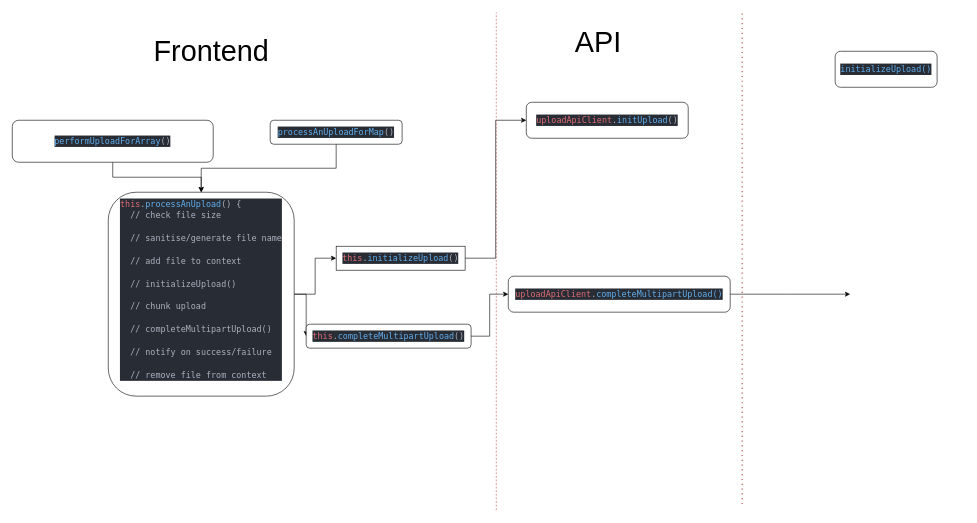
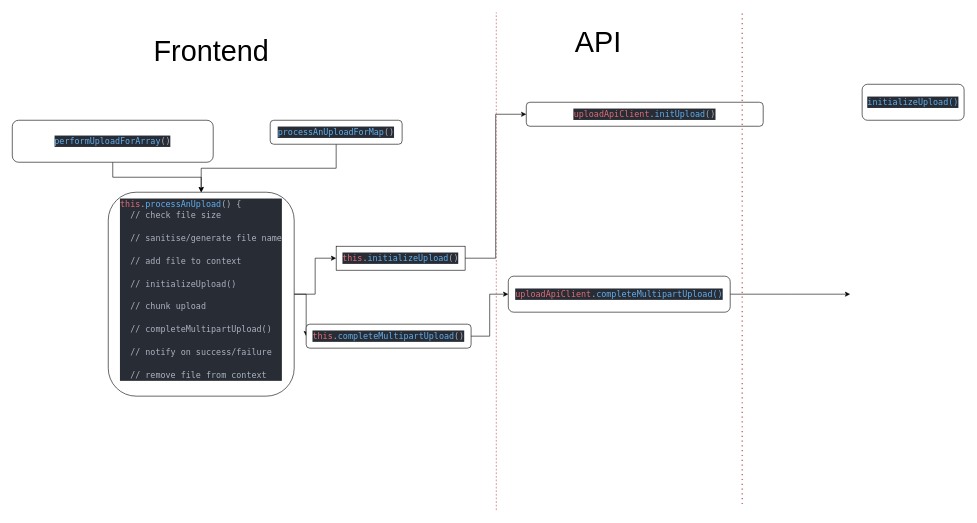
- <mxCell id="16" value="&lt;div data-darkreader-inline-bgcolor=&quot;&quot; data-darkreader-inline-color=&quot;&quot; style=&quot;color: rgb(171, 178, 191); background-color: rgb(40, 44, 52); font-family: &amp;quot;Droid Sans Mono&amp;quot;, &amp;quot;monospace&amp;quot;, monospace; font-weight: normal; font-size: 14px; line-height: 19px; --darkreader-inline-color: #aea9a2; --darkreader-inline-bgcolor: #33353b;&quot;&gt;&lt;div&gt;&lt;span data-darkreader-inline-color=&quot;&quot; style=&quot;color: rgb(97, 175, 239); --darkreader-inline-color: #68a9d9;&quot;&gt;initializeUpload()&lt;/span&gt;&lt;/div&gt;&lt;/div&gt;" style="rounded=1;whiteSpace=wrap;html=1;fontSize=12;" vertex="1" parent="1"><mxGeometry x="1392" y="85" width="170" height="60" as="geometry" /></mxCell>
+ <mxCell id="16" value="&lt;div data-darkreader-inline-bgcolor=&quot;&quot; data-darkreader-inline-color=&quot;&quot; style=&quot;color: rgb(171, 178, 191); background-color: rgb(40, 44, 52); font-family: &amp;quot;Droid Sans Mono&amp;quot;, &amp;quot;monospace&amp;quot;, monospace; font-weight: normal; font-size: 14px; line-height: 19px; --darkreader-inline-color: #aea9a2; --darkreader-inline-bgcolor: #33353b;&quot;&gt;&lt;div&gt;&lt;span data-darkreader-inline-color=&quot;&quot; style=&quot;color: rgb(97, 175, 239); --darkreader-inline-color: #68a9d9;&quot;&gt;initializeUpload()&lt;/span&gt;&lt;/div&gt;&lt;/div&gt;" style="rounded=1;whiteSpace=wrap;html=1;fontSize=12;" vertex="1" parent="1"><mxGeometry x="1437" y="140" width="170" height="60" as="geometry" /></mxCell>
- <mxCell id="14" value="&lt;div data-darkreader-inline-bgcolor=&quot;&quot; data-darkreader-inline-color=&quot;&quot; style=&quot;color: rgb(171, 178, 191); background-color: rgb(40, 44, 52); font-family: &amp;quot;Droid Sans Mono&amp;quot;, &amp;quot;monospace&amp;quot;, monospace; font-weight: normal; font-size: 14px; line-height: 19px; --darkreader-inline-color: #aea9a2; --darkreader-inline-bgcolor: #33353b;&quot;&gt;&lt;div&gt;&lt;span data-darkreader-inline-color=&quot;&quot; style=&quot;color: rgb(224, 108, 117); --darkreader-inline-color: #cd7279;&quot;&gt;uploadApiClient&lt;/span&gt;&lt;span data-darkreader-inline-color=&quot;&quot; style=&quot;color: rgb(171, 178, 191); --darkreader-inline-color: #aea9a2;&quot;&gt;.&lt;/span&gt;&lt;span data-darkreader-inline-color=&quot;&quot; style=&quot;color: rgb(97, 175, 239); --darkreader-inline-color: #68a9d9;&quot;&gt;initUpload&lt;/span&gt;&lt;span data-darkreader-inline-color=&quot;&quot; style=&quot;color: rgb(171, 178, 191); --darkreader-inline-color: #aea9a2;&quot;&gt;(&lt;/span&gt;)&lt;/div&gt;&lt;/div&gt;" style="rounded=1;whiteSpace=wrap;html=1;" vertex="1" parent="1"><mxGeometry x="877" y="170" width="270" height="60" as="geometry" /></mxCell>
+ <mxCell id="14" value="&lt;div data-darkreader-inline-bgcolor=&quot;&quot; data-darkreader-inline-color=&quot;&quot; style=&quot;color: rgb(171, 178, 191); background-color: rgb(40, 44, 52); font-family: &amp;quot;Droid Sans Mono&amp;quot;, &amp;quot;monospace&amp;quot;, monospace; font-weight: normal; font-size: 14px; line-height: 19px; --darkreader-inline-color: #aea9a2; --darkreader-inline-bgcolor: #33353b;&quot;&gt;&lt;div&gt;&lt;span data-darkreader-inline-color=&quot;&quot; style=&quot;color: rgb(224, 108, 117); --darkreader-inline-color: #cd7279;&quot;&gt;uploadApiClient&lt;/span&gt;&lt;span data-darkreader-inline-color=&quot;&quot; style=&quot;color: rgb(171, 178, 191); --darkreader-inline-color: #aea9a2;&quot;&gt;.&lt;/span&gt;&lt;span data-darkreader-inline-color=&quot;&quot; style=&quot;color: rgb(97, 175, 239); --darkreader-inline-color: #68a9d9;&quot;&gt;initUpload&lt;/span&gt;&lt;span data-darkreader-inline-color=&quot;&quot; style=&quot;color: rgb(171, 178, 191); --darkreader-inline-color: #aea9a2;&quot;&gt;(&lt;/span&gt;)&lt;/div&gt;&lt;/div&gt;" style="rounded=1;whiteSpace=wrap;html=1;" vertex="1" parent="1"><mxGeometry x="877" y="170" width="395" height="40" as="geometry" /></mxCell>
